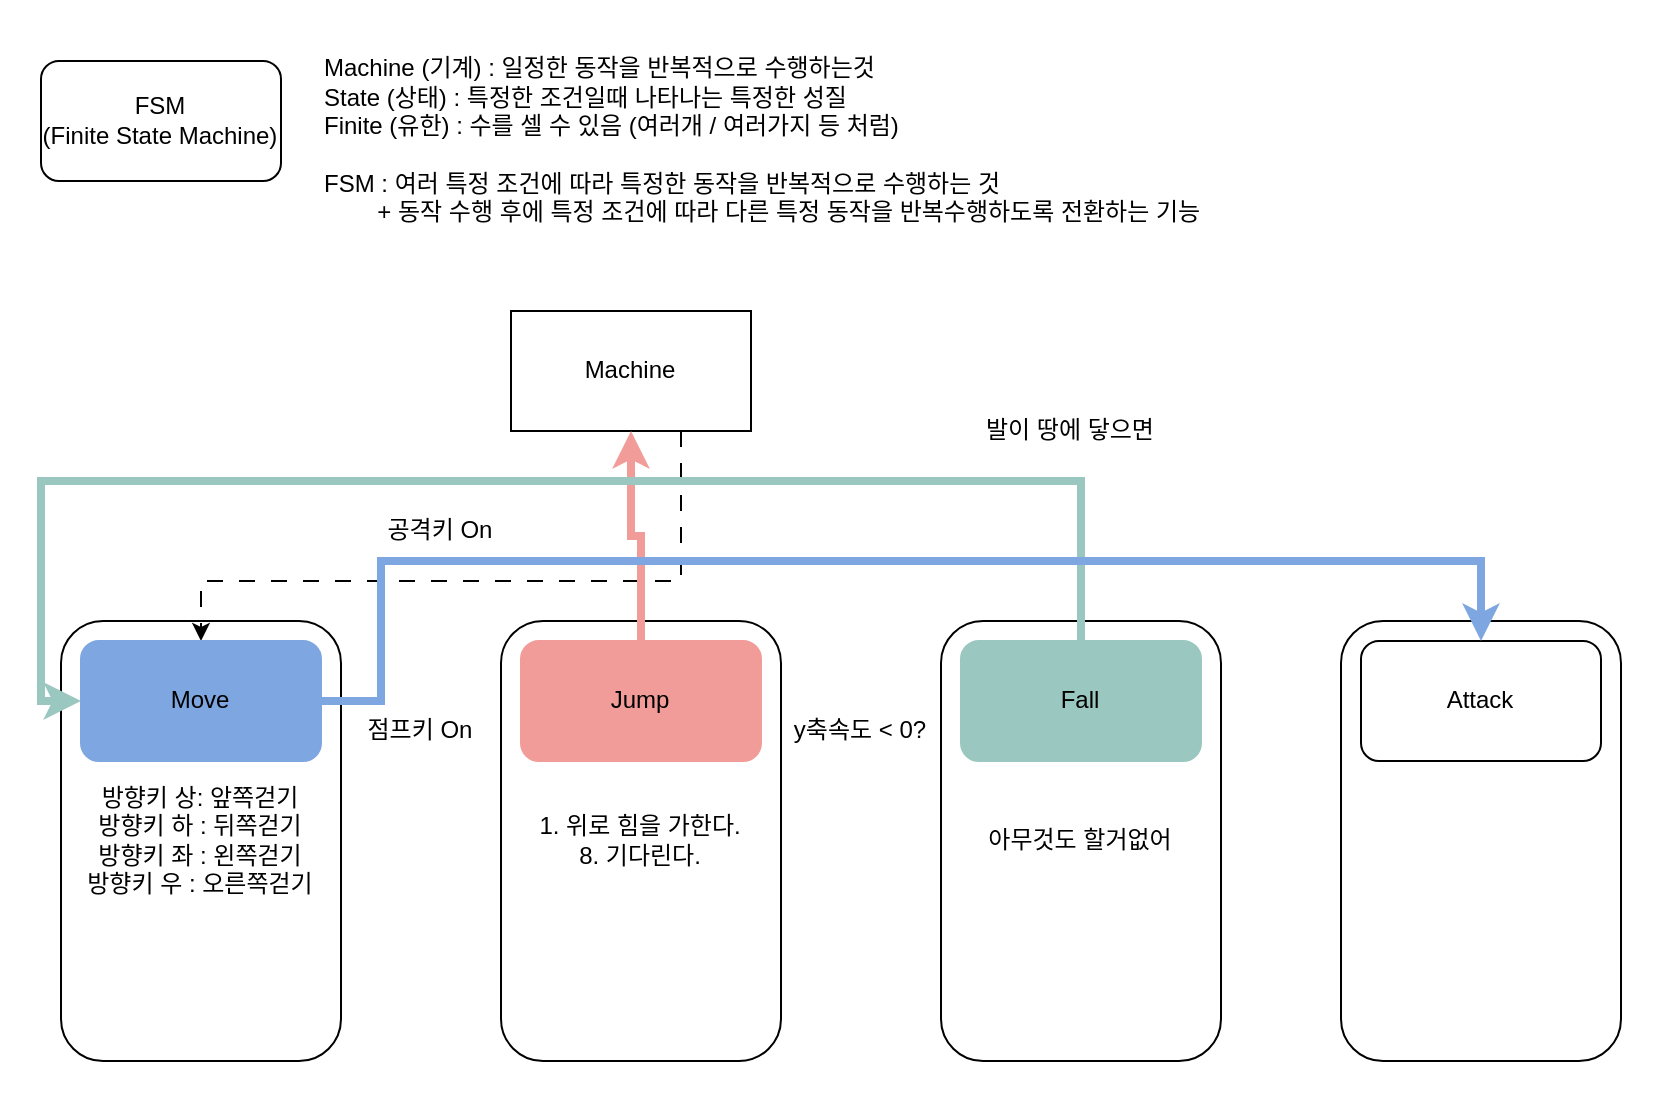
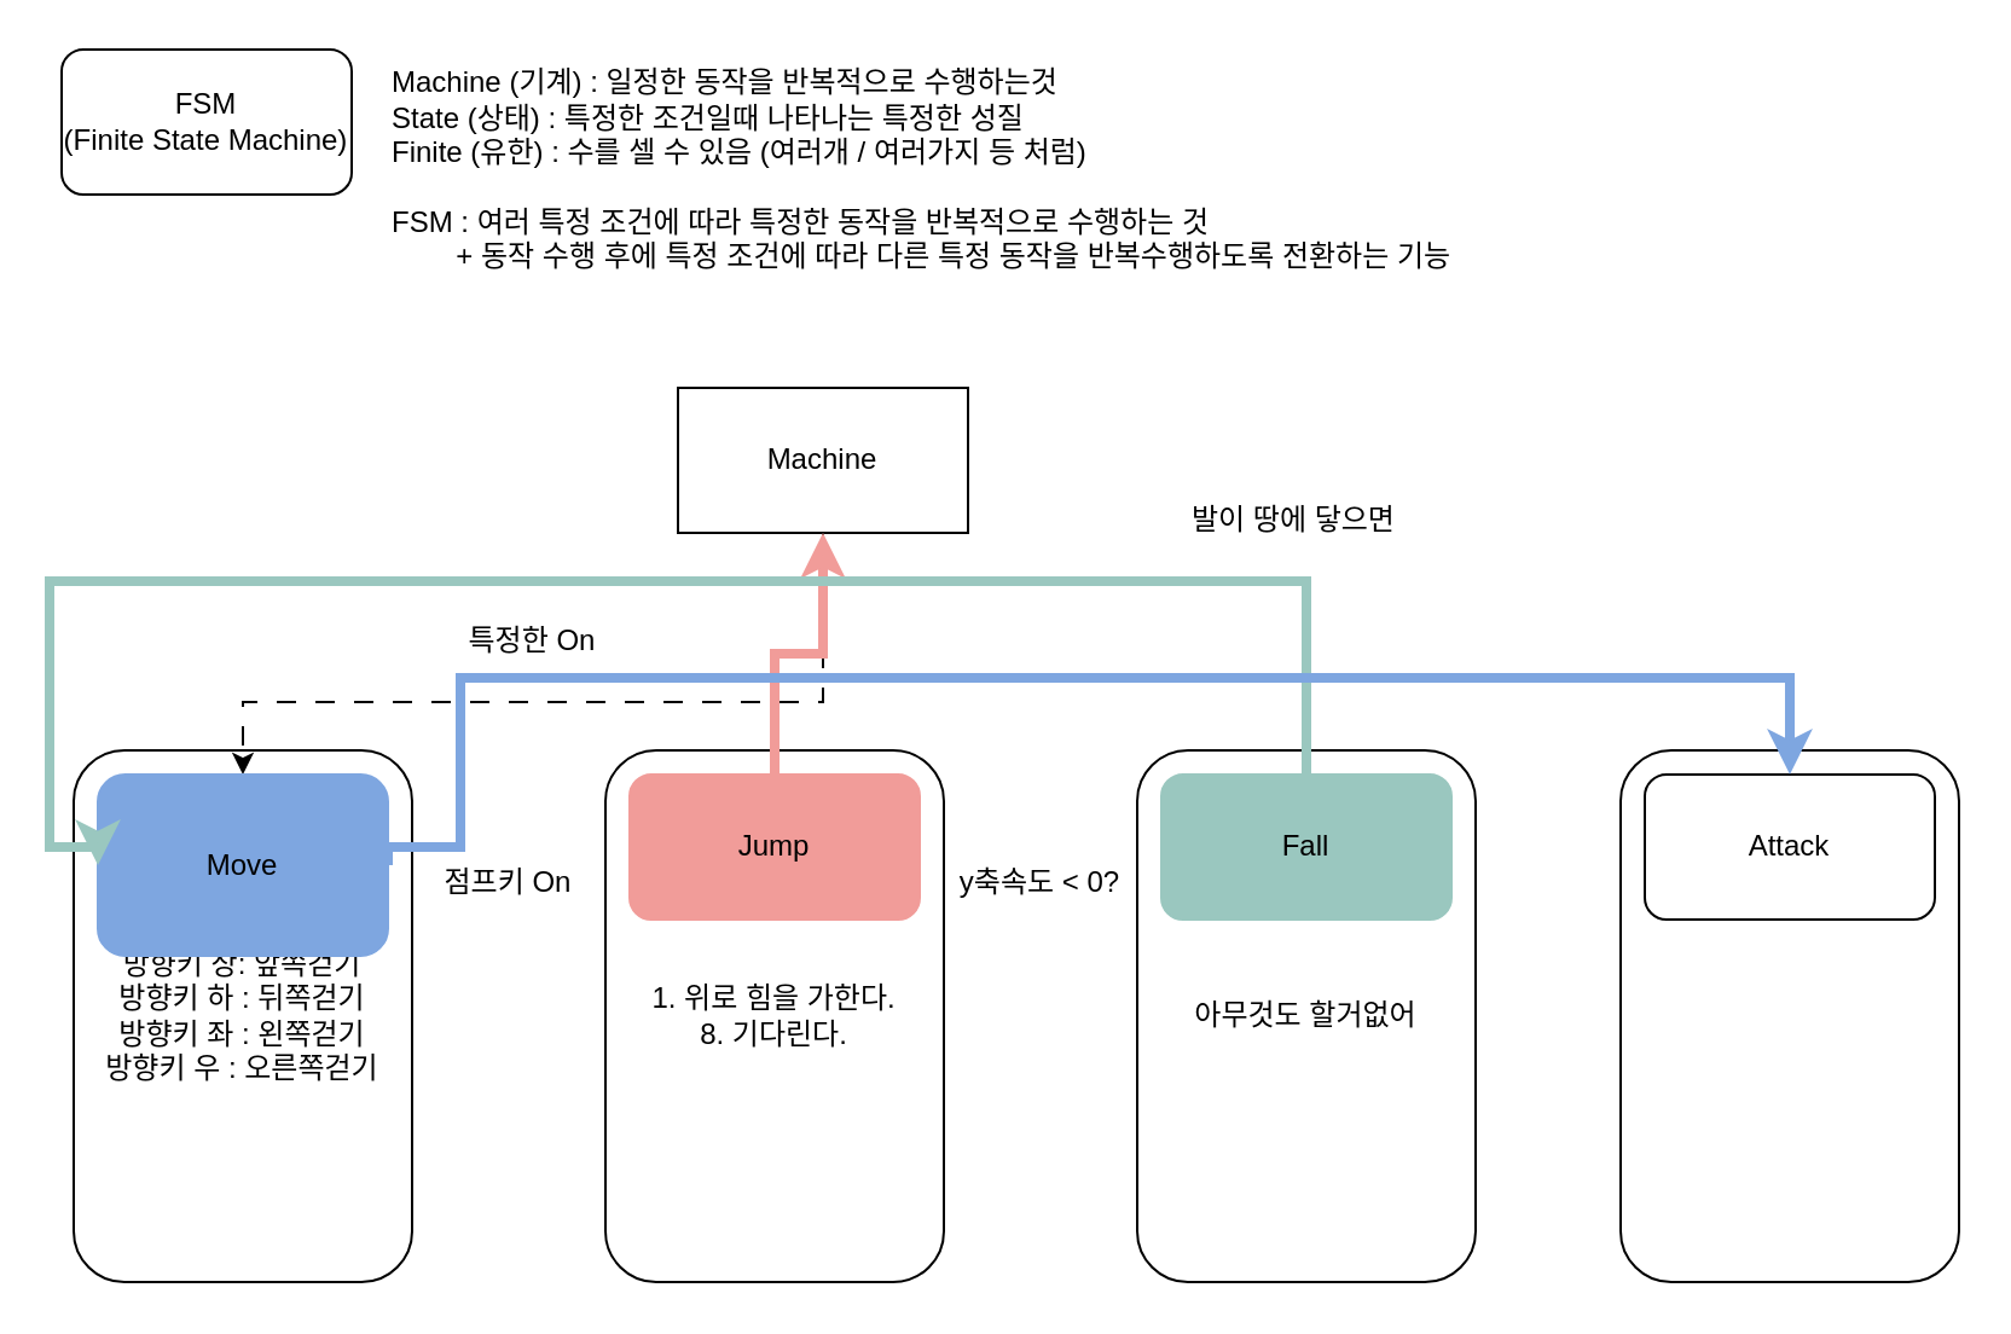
- <mxCell id="6" value="FSM&lt;br&gt;(Finite State Machine)" style="rounded=1;whiteSpace=wrap;html=1;" vertex="1" parent="1"><mxGeometry x="20" y="30" width="120" height="60" as="geometry" /></mxCell>
+ <mxCell id="6" value="FSM&lt;br&gt;(Finite State Machine)" style="rounded=1;whiteSpace=wrap;html=1;" vertex="1" parent="1"><mxGeometry x="25" y="20" width="120" height="60" as="geometry" /></mxCell>
- <mxCell id="9" value="Machine" style="whiteSpace=wrap;html=1;" vertex="1" parent="1"><mxGeometry x="255" y="155" width="120" height="60" as="geometry" /></mxCell>
+ <mxCell id="9" value="Machine" style="whiteSpace=wrap;html=1;" vertex="1" parent="1"><mxGeometry x="280" y="160" width="120" height="60" as="geometry" /></mxCell>
- <mxCell id="18" value="공격키 On" style="text;html=1;strokeColor=none;fillColor=none;align=center;verticalAlign=middle;whiteSpace=wrap;rounded=0;" vertex="1" parent="1"><mxGeometry x="190" y="250" width="60" height="30" as="geometry" /></mxCell>
+ <mxCell id="18" value="특정한 On" style="text;html=1;strokeColor=none;fillColor=none;align=center;verticalAlign=middle;whiteSpace=wrap;rounded=0;" vertex="1" parent="1"><mxGeometry x="190" y="250" width="60" height="30" as="geometry" /></mxCell>
- <mxCell id="10" value="Move" style="rounded=1;whiteSpace=wrap;html=1;strokeColor=#7EA6E0;fillColor=#7EA6E0;" vertex="1" parent="1"><mxGeometry x="40" y="320" width="120" height="60" as="geometry" /></mxCell>
+ <mxCell id="10" value="Move" style="rounded=1;whiteSpace=wrap;html=1;strokeColor=#7EA6E0;fillColor=#7EA6E0;" vertex="1" parent="1"><mxGeometry x="40" y="320" width="120" height="75" as="geometry" /></mxCell>
